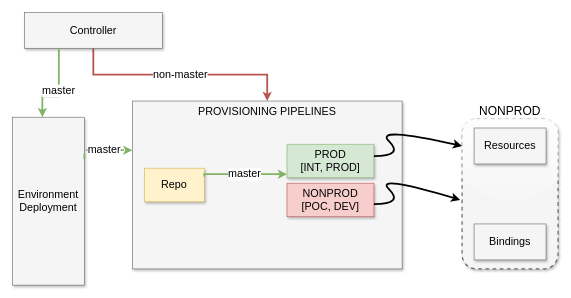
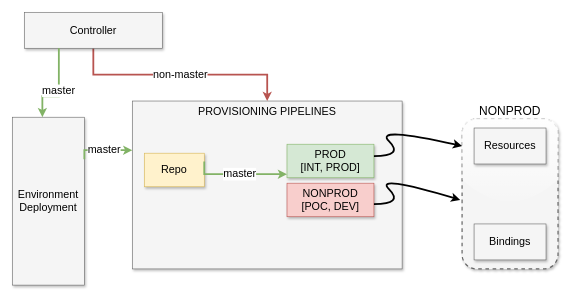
- <mxCell id="12" value="master" style="edgeStyle=elbowEdgeStyle;rounded=0;html=1;startArrow=none;startFill=0;jettySize=auto;orthogonalLoop=1;fontSize=18;elbow=vertical;strokeWidth=3;fillColor=#d5e8d4;strokeColor=#82b366;exitX=1;exitY=0.25;exitDx=0;exitDy=0;dashed=1;" edge="1" parent="1" source="9" target="3"><mxGeometry relative="1" as="geometry"><mxPoint x="130" y="500" as="sourcePoint" /><mxPoint x="240" y="430" as="targetPoint" /><Array as="points"><mxPoint x="180" y="250" /><mxPoint x="190" y="366" /><mxPoint x="180" y="440" /></Array></mxGeometry></mxCell>
+ <mxCell id="12" value="master" style="edgeStyle=elbowEdgeStyle;rounded=0;html=1;startArrow=none;startFill=0;jettySize=auto;orthogonalLoop=1;fontSize=18;elbow=vertical;strokeWidth=3;fillColor=#d5e8d4;strokeColor=#82b366;exitX=1;exitY=0.25;exitDx=0;exitDy=0;" edge="1" parent="1" source="9" target="3"><mxGeometry relative="1" as="geometry"><mxPoint x="130" y="500" as="sourcePoint" /><mxPoint x="240" y="430" as="targetPoint" /><Array as="points"><mxPoint x="180" y="250" /><mxPoint x="190" y="366" /><mxPoint x="180" y="440" /></Array></mxGeometry></mxCell>
- <mxCell id="15" value="Repo" style="whiteSpace=wrap;html=1;shadow=1;fontSize=18;fillColor=#fff2cc;strokeColor=#d6b656;" vertex="1" parent="1"><mxGeometry x="240" y="280" width="100" height="56" as="geometry" /></mxCell>
+ <mxCell id="15" value="Repo" style="whiteSpace=wrap;html=1;shadow=1;fontSize=18;fillColor=#fff2cc;strokeColor=#d6b656;" vertex="1" parent="1"><mxGeometry x="240" y="255" width="100" height="56" as="geometry" /></mxCell>
